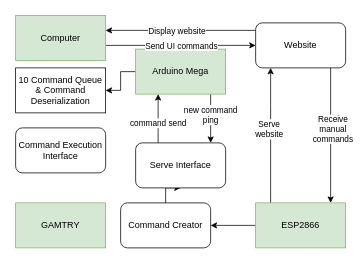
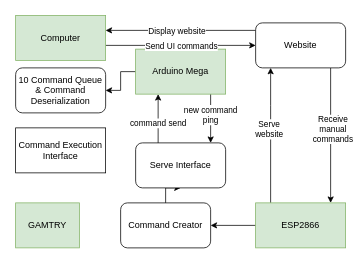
- <mxCell id="24" value="10 Command Queue &amp;amp; Command Deserialization" style="whiteSpace=wrap;html=1;rounded=0;" vertex="1" parent="1"><mxGeometry x="20" y="90" width="120" height="60" as="geometry" /></mxCell>
+ <mxCell id="24" value="10 Command Queue &amp;amp; Command Deserialization" style="rounded=1;whiteSpace=wrap;html=1;" vertex="1" parent="1"><mxGeometry x="20" y="90" width="120" height="60" as="geometry" /></mxCell>
- <mxCell id="25" value="Command Execution Interface" style="rounded=1;whiteSpace=wrap;html=1;" vertex="1" parent="1"><mxGeometry x="20" y="170" width="120" height="60" as="geometry" /></mxCell>
+ <mxCell id="25" value="Command Execution Interface" style="whiteSpace=wrap;html=1;rounded=0;" vertex="1" parent="1"><mxGeometry x="20" y="170" width="120" height="60" as="geometry" /></mxCell>
- <mxCell id="23" value="GAMTRY" style="rounded=0;whiteSpace=wrap;html=1;fillColor=#d5e8d4;strokeColor=#82b366;" vertex="1" parent="1"><mxGeometry x="20" y="270" width="120" height="60" as="geometry" /></mxCell>
+ <mxCell id="23" value="GAMTRY" style="rounded=0;whiteSpace=wrap;html=1;fillColor=#d5e8d4;strokeColor=#82b366;" vertex="1" parent="1"><mxGeometry x="20" y="270" width="85" height="60" as="geometry" /></mxCell>
